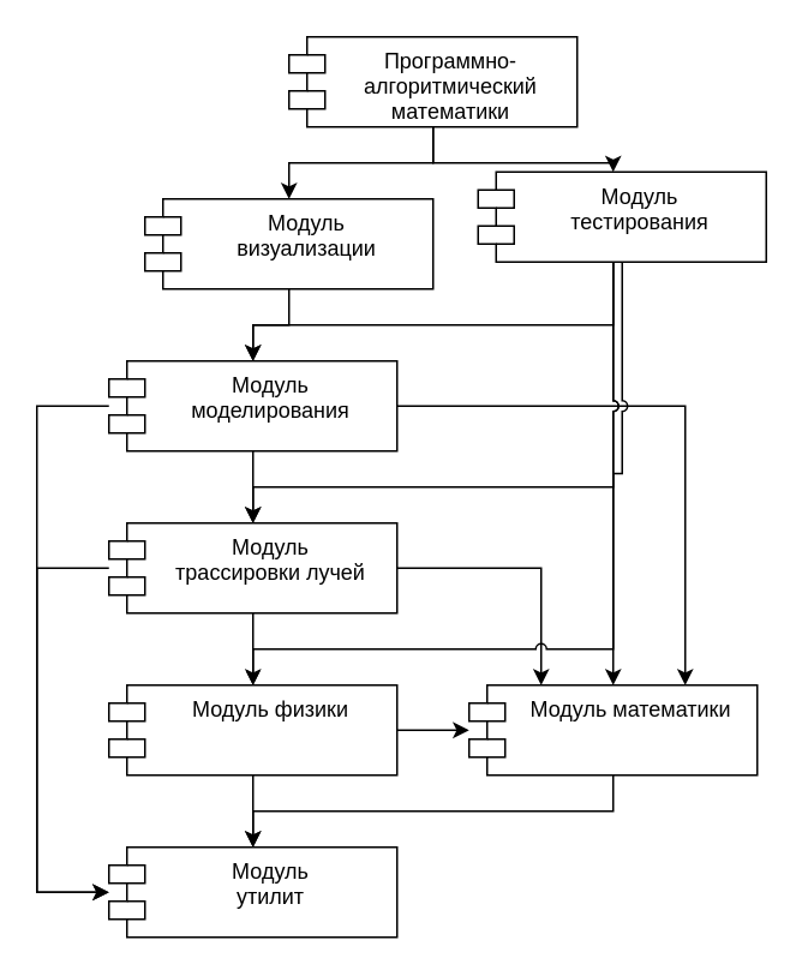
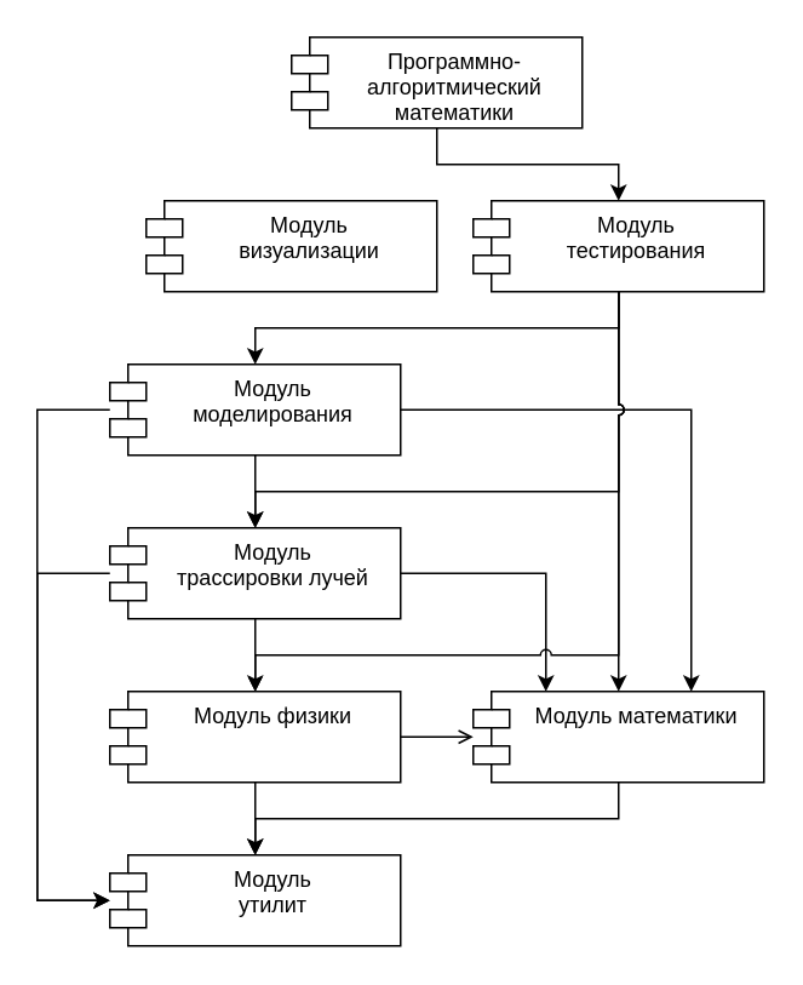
- <mxCell id="2" style="edgeStyle=orthogonalEdgeStyle;rounded=0;orthogonalLoop=1;jettySize=auto;html=1;" edge="1" parent="1" source="4" target="18"><mxGeometry relative="1" as="geometry" /></mxCell>
- <mxCell id="23" value="Модуль&#10;тестирования" style="shape=module;align=left;spacingLeft=20;align=center;verticalAlign=top;" parent="1" vertex="1"><mxGeometry x="265" y="95" width="160" height="50" as="geometry" /></mxCell>
+ <mxCell id="23" value="Модуль&#10;тестирования" style="shape=module;align=left;spacingLeft=20;align=center;verticalAlign=top;" parent="1" vertex="1"><mxGeometry x="260" y="110" width="160" height="50" as="geometry" /></mxCell>
- <mxCell id="17" style="edgeStyle=orthogonalEdgeStyle;rounded=0;orthogonalLoop=1;jettySize=auto;html=1;" edge="1" parent="1" source="18" target="16"><mxGeometry relative="1" as="geometry" /></mxCell>
- <mxCell id="25" style="edgeStyle=orthogonalEdgeStyle;rounded=0;orthogonalLoop=1;jettySize=auto;html=1;" edge="1" parent="1" source="6" target="8"><mxGeometry relative="1" as="geometry"><mxPoint x="250" y="400" as="targetPoint" /></mxGeometry></mxCell>
+ <mxCell id="25" style="edgeStyle=orthogonalEdgeStyle;rounded=0;orthogonalLoop=1;jettySize=auto;html=1;endArrow=open;" edge="1" parent="1" source="6" target="8"><mxGeometry relative="1" as="geometry"><mxPoint x="250" y="400" as="targetPoint" /></mxGeometry></mxCell>
